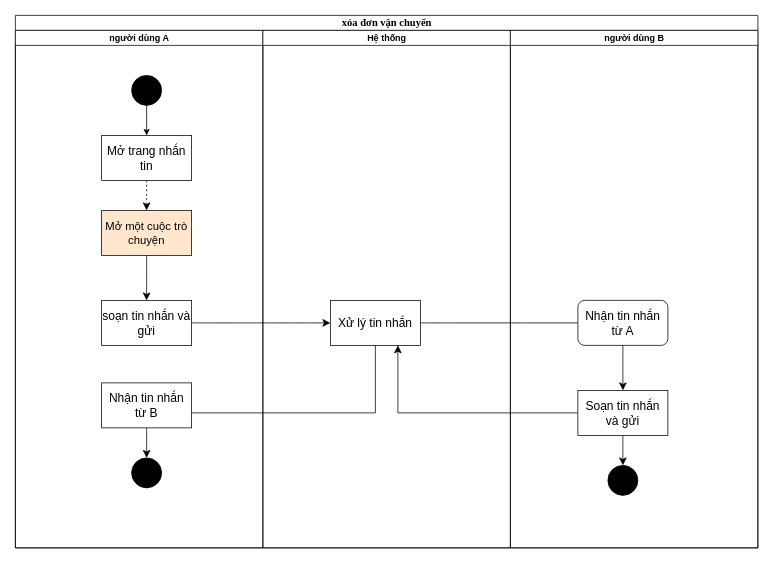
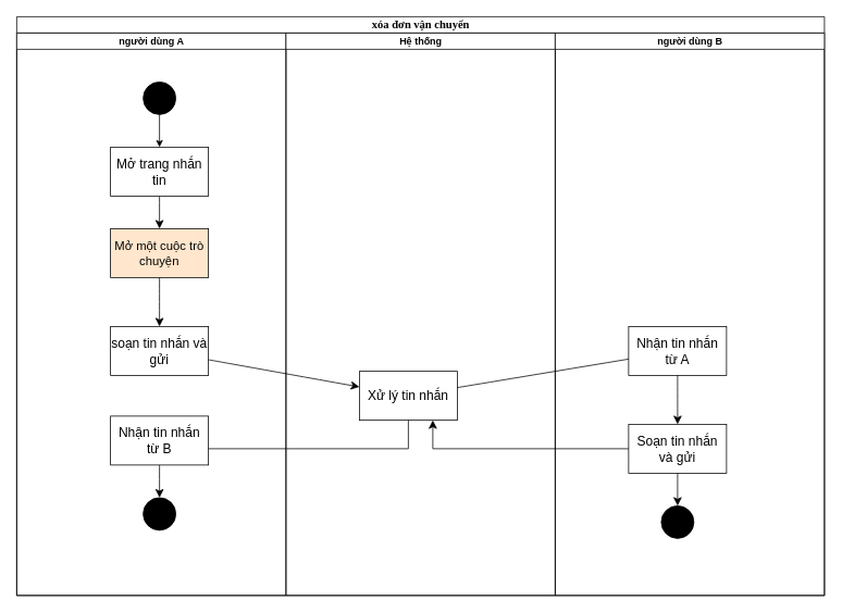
- <mxCell id="17" style="edgeStyle=none;curved=1;rounded=0;orthogonalLoop=1;jettySize=auto;html=1;fontSize=12;startSize=8;endSize=8;dashed=1;" edge="1" parent="1" source="18" target="21"><mxGeometry relative="1" as="geometry"><mxPoint x="195" y="310" as="targetPoint" /></mxGeometry></mxCell>
+ <mxCell id="17" style="edgeStyle=none;curved=1;rounded=0;orthogonalLoop=1;jettySize=auto;html=1;fontSize=12;startSize=8;endSize=8;" edge="1" parent="1" source="18" target="21"><mxGeometry relative="1" as="geometry"><mxPoint x="195" y="310" as="targetPoint" /></mxGeometry></mxCell>
- <mxCell id="10" value="&lt;font style=&quot;font-size: 16px;&quot;&gt;Xử lý tin nhắn&lt;/font&gt;" style="rounded=0;whiteSpace=wrap;html=1;" vertex="1" parent="9"><mxGeometry x="90" y="360" width="120" height="60" as="geometry" /></mxCell>
+ <mxCell id="10" value="&lt;font style=&quot;font-size: 16px;&quot;&gt;Xử lý tin nhắn&lt;/font&gt;" style="rounded=0;whiteSpace=wrap;html=1;" vertex="1" parent="9"><mxGeometry x="90" y="415" width="120" height="60" as="geometry" /></mxCell>
- <mxCell id="12" value="&lt;font style=&quot;font-size: 16px;&quot;&gt;Nhận tin nhắn từ A&lt;/font&gt;" style="whiteSpace=wrap;html=1;rounded=1;" vertex="1" parent="11"><mxGeometry x="90" y="360" width="120" height="60" as="geometry" /></mxCell>
+ <mxCell id="12" value="&lt;font style=&quot;font-size: 16px;&quot;&gt;Nhận tin nhắn từ A&lt;/font&gt;" style="rounded=0;whiteSpace=wrap;html=1;" vertex="1" parent="11"><mxGeometry x="90" y="360" width="120" height="60" as="geometry" /></mxCell>
